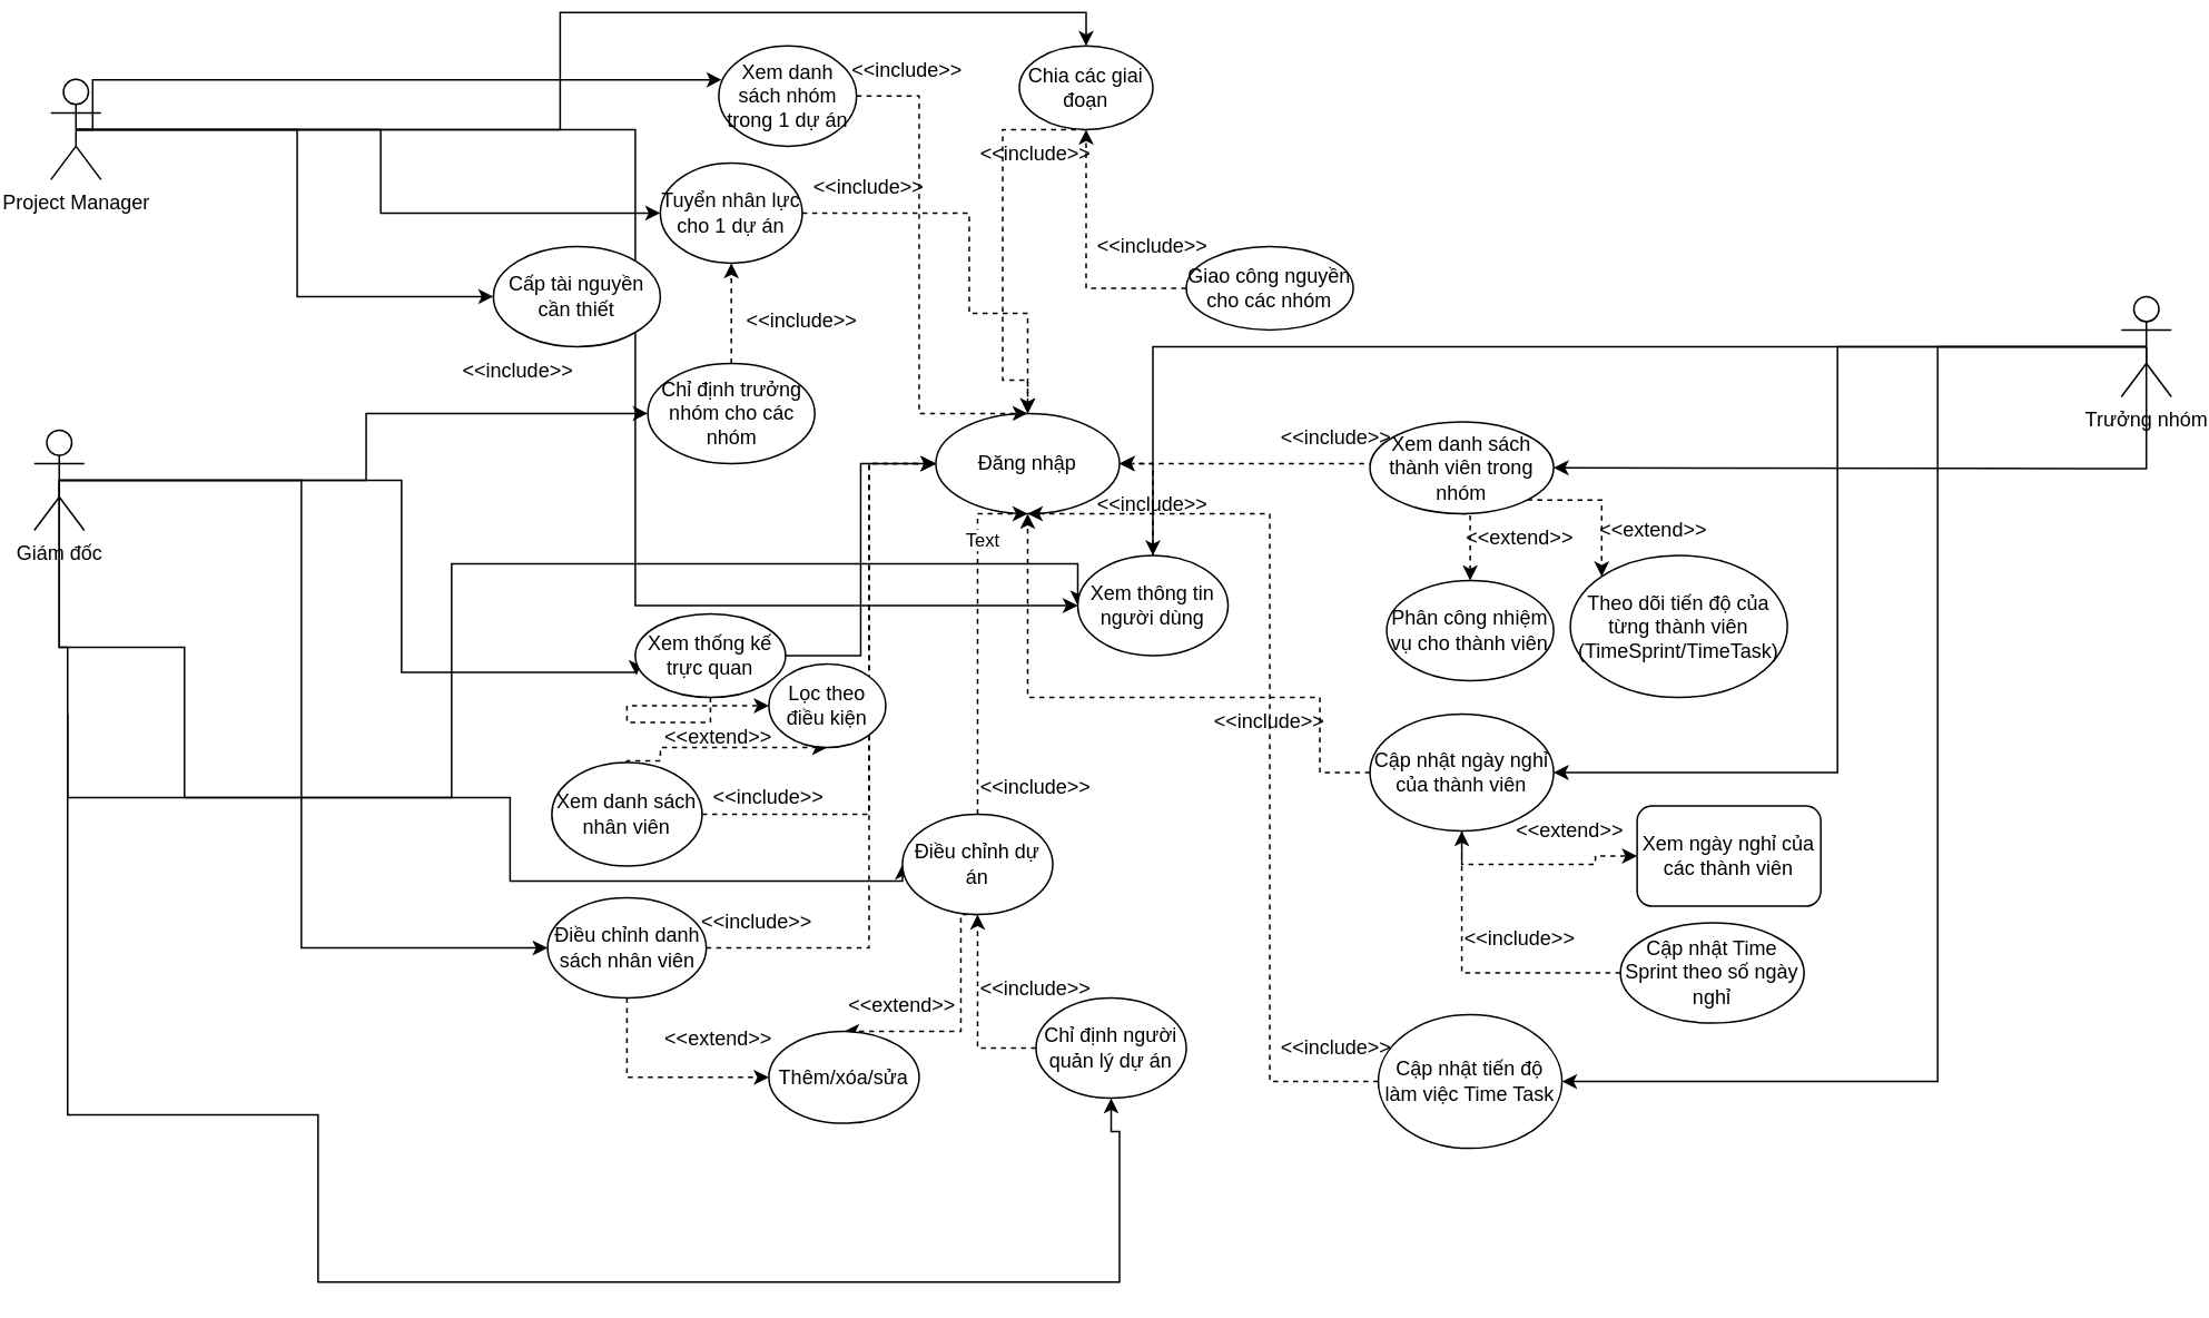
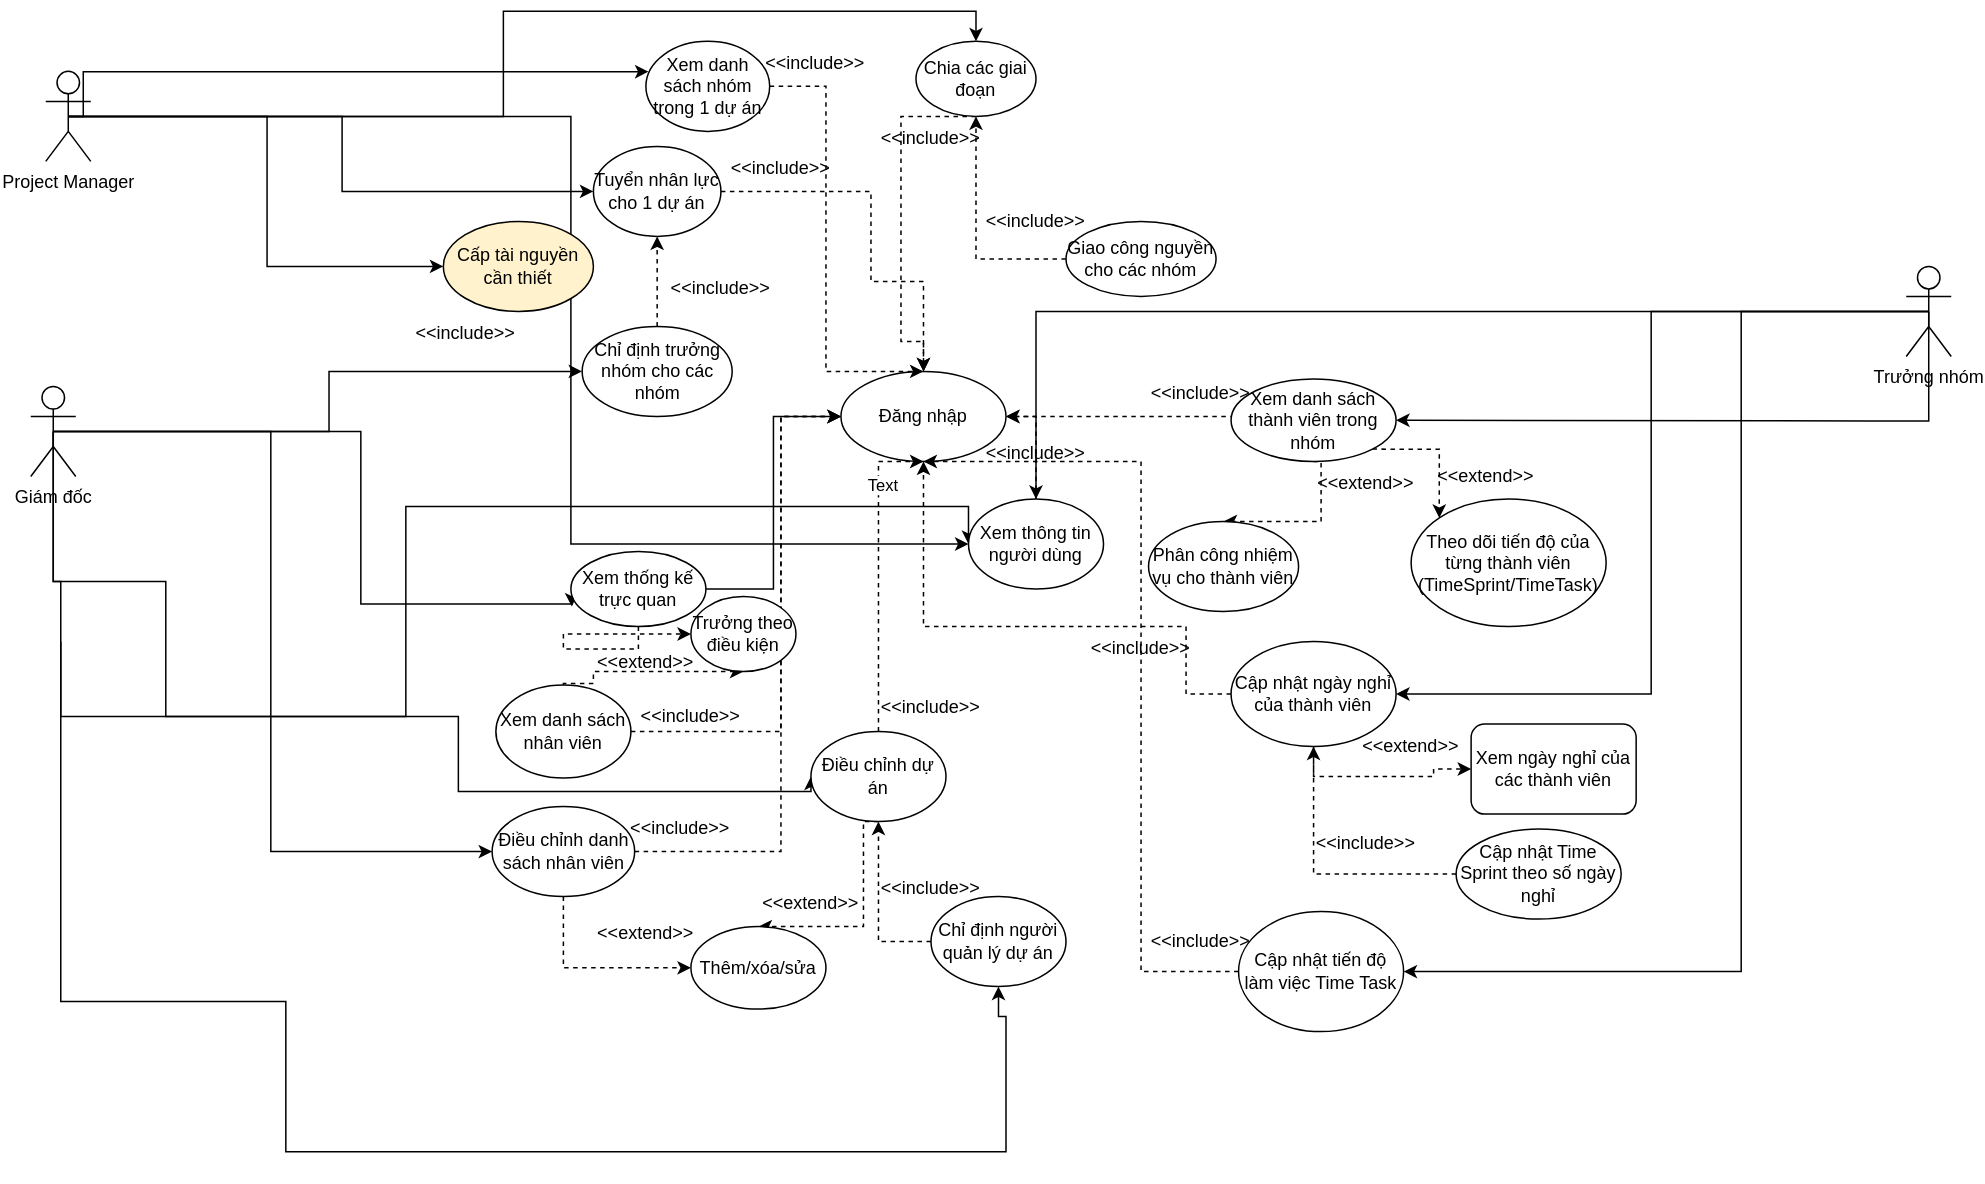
- <mxCell id="83" value="Cấp tài nguyền cần thiết" style="ellipse;whiteSpace=wrap;html=1;" parent="1" vertex="1"><mxGeometry x="295" y="140" width="100" height="60" as="geometry" /></mxCell>
+ <mxCell id="83" value="Cấp tài nguyền cần thiết" style="ellipse;whiteSpace=wrap;html=1;fillColor=#fff2cc;" parent="1" vertex="1"><mxGeometry x="295" y="140" width="100" height="60" as="geometry" /></mxCell>
- <mxCell id="68" value="Phân công nhiệm vụ cho thành viên" style="ellipse;whiteSpace=wrap;html=1;" parent="1" vertex="1"><mxGeometry x="830" y="340" width="100" height="60" as="geometry" /></mxCell>
+ <mxCell id="68" value="Phân công nhiệm vụ cho thành viên" style="ellipse;whiteSpace=wrap;html=1;" parent="1" vertex="1"><mxGeometry x="765" y="340" width="100" height="60" as="geometry" /></mxCell>
- <mxCell id="29" value="Lọc theo điều kiện" style="ellipse;whiteSpace=wrap;html=1;" parent="1" vertex="1"><mxGeometry x="460" y="390" width="70" height="50" as="geometry" /></mxCell>
+ <mxCell id="29" value="Trưởng theo điều kiện" style="ellipse;whiteSpace=wrap;html=1;" parent="1" vertex="1"><mxGeometry x="460" y="390" width="70" height="50" as="geometry" /></mxCell>
